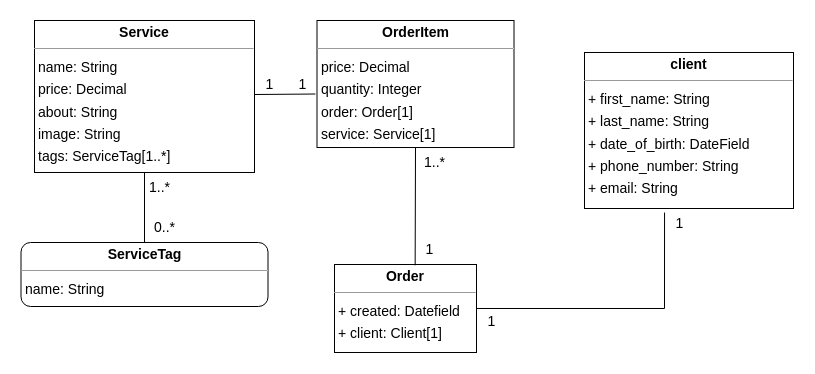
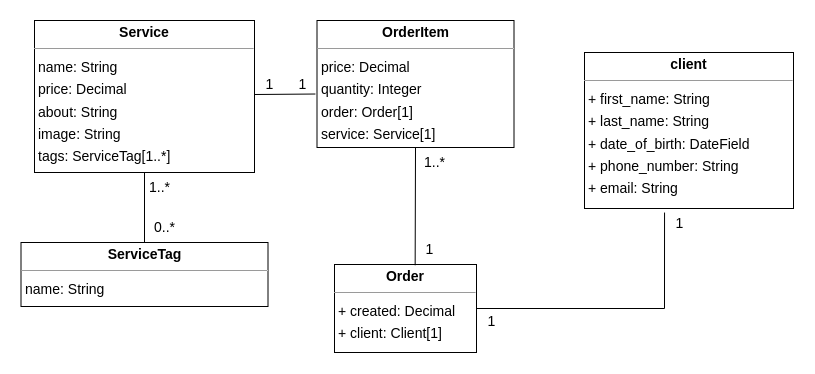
- <mxCell id="6" value="&lt;p style=&quot;margin:0px;margin-top:4px;text-align:center;&quot;&gt;&lt;b&gt;ServiceTag&lt;/b&gt;&lt;/p&gt;&lt;hr size=&quot;1&quot;&gt;&lt;p style=&quot;margin:0 0 0 4px;line-height:1.6;&quot;&gt; name: String&lt;/p&gt;" style="verticalAlign=top;align=left;overflow=fill;fontSize=14;fontFamily=Helvetica;html=1;shadow=0;comic=0;labelBackgroundColor=none;strokeWidth=1;rounded=1;" parent="1" vertex="1"><mxGeometry x="20.5" y="242" width="247" height="64" as="geometry" /></mxCell>
+ <mxCell id="6" value="&lt;p style=&quot;margin:0px;margin-top:4px;text-align:center;&quot;&gt;&lt;b&gt;ServiceTag&lt;/b&gt;&lt;/p&gt;&lt;hr size=&quot;1&quot;&gt;&lt;p style=&quot;margin:0 0 0 4px;line-height:1.6;&quot;&gt; name: String&lt;/p&gt;" style="verticalAlign=top;align=left;overflow=fill;fontSize=14;fontFamily=Helvetica;html=1;rounded=0;shadow=0;comic=0;labelBackgroundColor=none;strokeWidth=1;" parent="1" vertex="1"><mxGeometry x="20.5" y="242" width="247" height="64" as="geometry" /></mxCell>
- <mxCell id="3" value="&lt;p style=&quot;margin:0px;margin-top:4px;text-align:center;&quot;&gt;&lt;b&gt;Order&lt;/b&gt;&lt;/p&gt;&lt;hr size=&quot;1&quot;&gt;&lt;p style=&quot;margin:0 0 0 4px;line-height:1.6;&quot;&gt;+ created: Datefield&lt;br&gt;+ client: Client[1]&lt;/p&gt;" style="verticalAlign=top;align=left;overflow=fill;fontSize=14;fontFamily=Helvetica;html=1;rounded=0;shadow=0;comic=0;labelBackgroundColor=none;strokeWidth=1;" parent="1" vertex="1"><mxGeometry x="334" y="264" width="142" height="88" as="geometry" /></mxCell>
+ <mxCell id="3" value="&lt;p style=&quot;margin:0px;margin-top:4px;text-align:center;&quot;&gt;&lt;b&gt;Order&lt;/b&gt;&lt;/p&gt;&lt;hr size=&quot;1&quot;&gt;&lt;p style=&quot;margin:0 0 0 4px;line-height:1.6;&quot;&gt;+ created: Decimal&lt;br&gt;+ client: Client[1]&lt;/p&gt;" style="verticalAlign=top;align=left;overflow=fill;fontSize=14;fontFamily=Helvetica;html=1;rounded=0;shadow=0;comic=0;labelBackgroundColor=none;strokeWidth=1;" parent="1" vertex="1"><mxGeometry x="334" y="264" width="142" height="88" as="geometry" /></mxCell>
